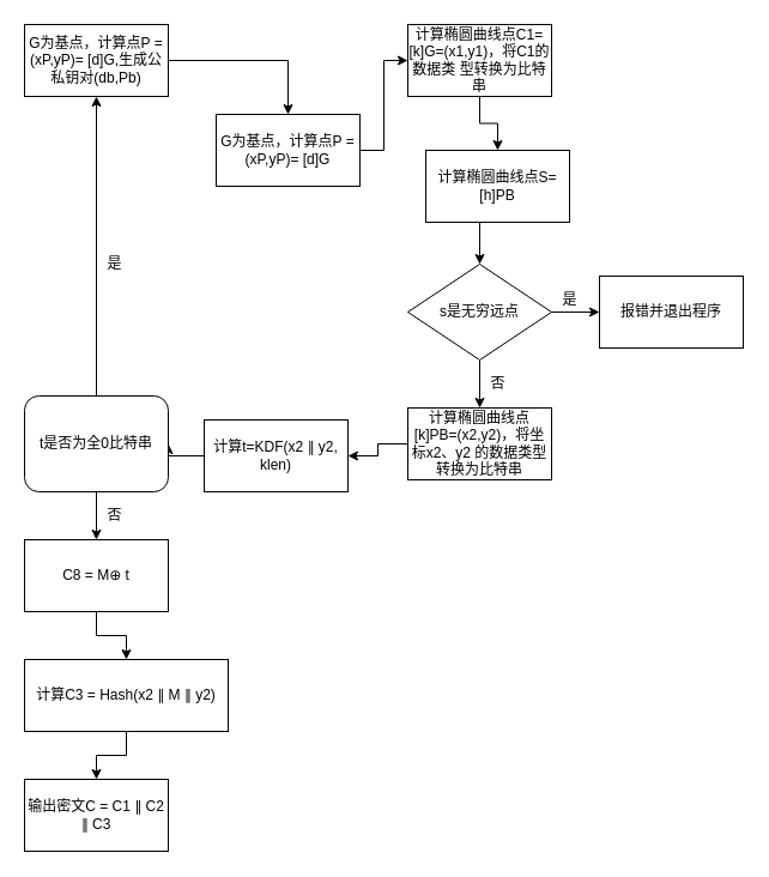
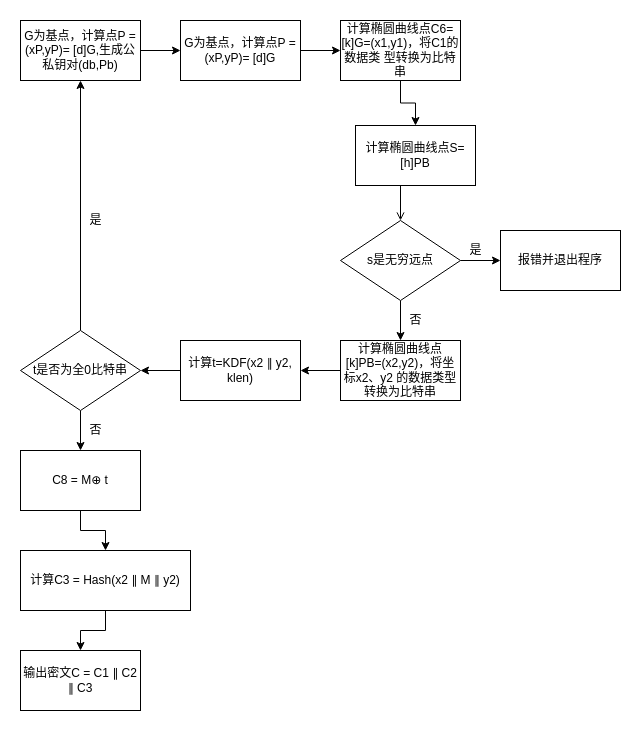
- <mxCell id="7" value="计算椭圆曲线点C1=[k]G=(x1,y1)，将C1的数据类 型转换为比特串" style="rounded=0;whiteSpace=wrap;html=1;" vertex="1" parent="1"><mxGeometry x="340" y="20" width="120" height="60" as="geometry" /></mxCell>
+ <mxCell id="7" value="计算椭圆曲线点C6=[k]G=(x1,y1)，将C1的数据类 型转换为比特串" style="rounded=0;whiteSpace=wrap;html=1;" vertex="1" parent="1"><mxGeometry x="340" y="20" width="120" height="60" as="geometry" /></mxCell>
- <mxCell id="5" value="G为基点，计算点P =(xP,yP)= [d]G" style="rounded=0;whiteSpace=wrap;html=1;" vertex="1" parent="1"><mxGeometry x="180" y="95" width="120" height="60" as="geometry" /></mxCell>
+ <mxCell id="5" value="G为基点，计算点P =(xP,yP)= [d]G" style="rounded=0;whiteSpace=wrap;html=1;" vertex="1" parent="1"><mxGeometry x="180" y="20" width="120" height="60" as="geometry" /></mxCell>
- <mxCell id="8" style="edgeStyle=orthogonalEdgeStyle;rounded=0;orthogonalLoop=1;jettySize=auto;html=1;exitX=0.5;exitY=1;exitDx=0;exitDy=0;entryX=0.5;entryY=0;entryDx=0;entryDy=0;" edge="1" parent="1" source="9" target="12"><mxGeometry relative="1" as="geometry" /></mxCell>
+ <mxCell id="8" style="edgeStyle=orthogonalEdgeStyle;rounded=0;orthogonalLoop=1;jettySize=auto;html=1;exitX=0.5;exitY=1;exitDx=0;exitDy=0;entryX=0.5;entryY=0;entryDx=0;entryDy=0;endArrow=open;" edge="1" parent="1" source="9" target="12"><mxGeometry relative="1" as="geometry" /></mxCell>
- <mxCell id="20" value="t是否为全0比特串" style="whiteSpace=wrap;html=1;rounded=1;" vertex="1" parent="1"><mxGeometry x="20" y="330" width="120" height="80" as="geometry" /></mxCell>
+ <mxCell id="20" value="t是否为全0比特串" style="rhombus;whiteSpace=wrap;html=1;" vertex="1" parent="1"><mxGeometry x="20" y="330" width="120" height="80" as="geometry" /></mxCell>
- <mxCell id="17" value="计算t=KDF(x2 ∥ y2, klen)" style="rounded=0;whiteSpace=wrap;html=1;" vertex="1" parent="1"><mxGeometry x="170" y="350" width="120" height="60" as="geometry" /></mxCell>
+ <mxCell id="17" value="计算t=KDF(x2 ∥ y2, klen)" style="rounded=0;whiteSpace=wrap;html=1;" vertex="1" parent="1"><mxGeometry x="180" y="340" width="120" height="60" as="geometry" /></mxCell>
